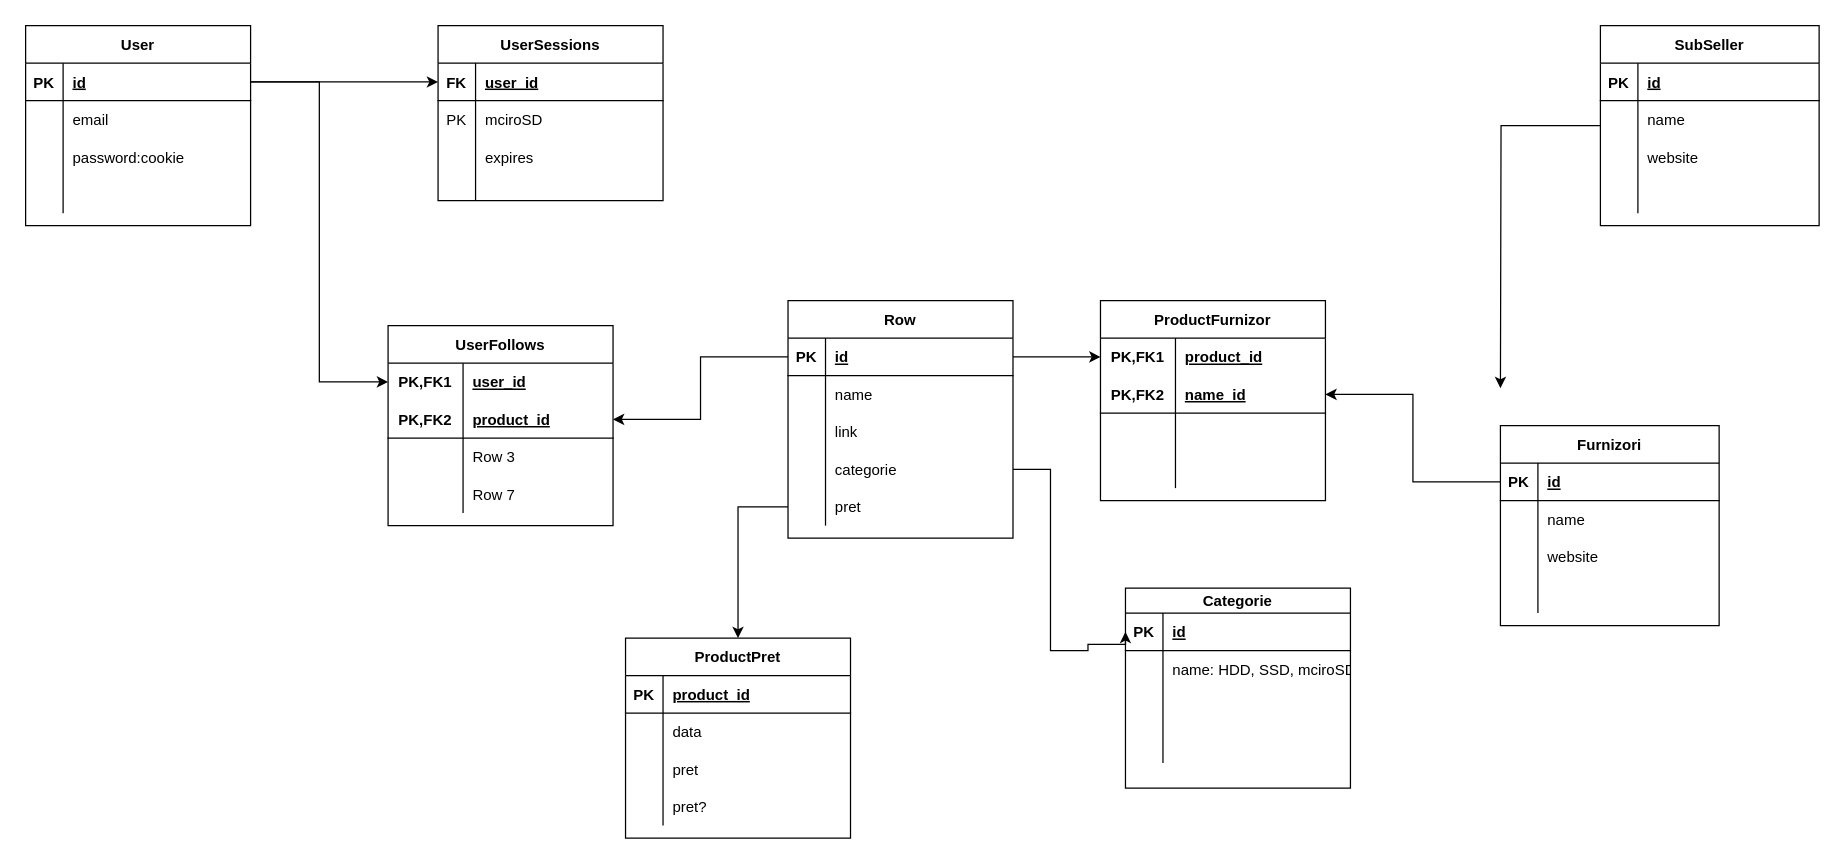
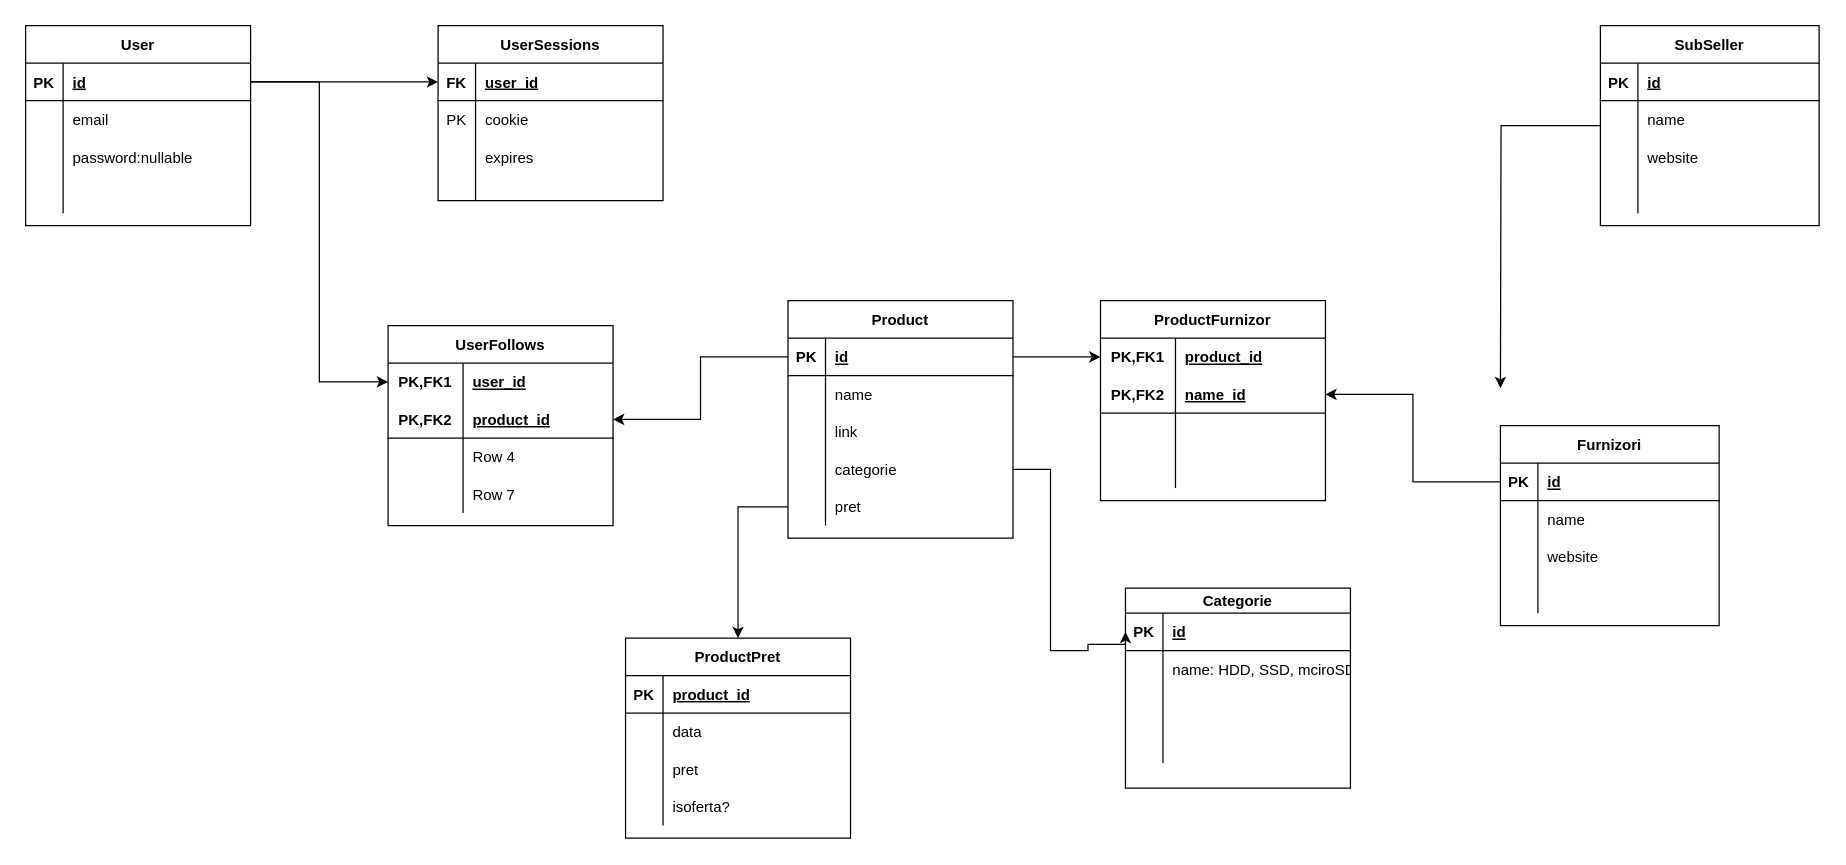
- <mxCell id="22" value="mciroSD" style="shape=partialRectangle;connectable=0;fillColor=none;top=0;left=0;bottom=0;right=0;align=left;spacingLeft=6;overflow=hidden;" parent="20" vertex="1"><mxGeometry x="30" width="150" height="30" as="geometry"><mxRectangle width="150" height="30" as="alternateBounds" /></mxGeometry></mxCell>
+ <mxCell id="22" value="cookie" style="shape=partialRectangle;connectable=0;fillColor=none;top=0;left=0;bottom=0;right=0;align=left;spacingLeft=6;overflow=hidden;" parent="20" vertex="1"><mxGeometry x="30" width="150" height="30" as="geometry"><mxRectangle width="150" height="30" as="alternateBounds" /></mxGeometry></mxCell>
- <mxCell id="11" value="password:cookie" style="shape=partialRectangle;connectable=0;fillColor=none;top=0;left=0;bottom=0;right=0;align=left;spacingLeft=6;overflow=hidden;" parent="9" vertex="1"><mxGeometry x="30" width="150" height="30" as="geometry"><mxRectangle width="150" height="30" as="alternateBounds" /></mxGeometry></mxCell>
+ <mxCell id="11" value="password:nullable" style="shape=partialRectangle;connectable=0;fillColor=none;top=0;left=0;bottom=0;right=0;align=left;spacingLeft=6;overflow=hidden;" parent="9" vertex="1"><mxGeometry x="30" width="150" height="30" as="geometry"><mxRectangle width="150" height="30" as="alternateBounds" /></mxGeometry></mxCell>
- <mxCell id="43" value="Row" style="shape=table;startSize=30;container=1;collapsible=1;childLayout=tableLayout;fixedRows=1;rowLines=0;fontStyle=1;align=center;resizeLast=1;" parent="1" vertex="1"><mxGeometry x="630" y="240" width="180" height="190" as="geometry" /></mxCell>
+ <mxCell id="43" value="Product" style="shape=table;startSize=30;container=1;collapsible=1;childLayout=tableLayout;fixedRows=1;rowLines=0;fontStyle=1;align=center;resizeLast=1;" parent="1" vertex="1"><mxGeometry x="630" y="240" width="180" height="190" as="geometry" /></mxCell>
- <mxCell id="39" value="Row 3" style="shape=partialRectangle;connectable=0;fillColor=none;top=0;left=0;bottom=0;right=0;align=left;spacingLeft=6;overflow=hidden;" parent="37" vertex="1"><mxGeometry x="60" width="120" height="30" as="geometry"><mxRectangle width="120" height="30" as="alternateBounds" /></mxGeometry></mxCell>
+ <mxCell id="39" value="Row 4" style="shape=partialRectangle;connectable=0;fillColor=none;top=0;left=0;bottom=0;right=0;align=left;spacingLeft=6;overflow=hidden;" parent="37" vertex="1"><mxGeometry x="60" width="120" height="30" as="geometry"><mxRectangle width="120" height="30" as="alternateBounds" /></mxGeometry></mxCell>
- <mxCell id="114" value="pret?" style="shape=partialRectangle;connectable=0;fillColor=none;top=0;left=0;bottom=0;right=0;align=left;spacingLeft=6;overflow=hidden;" parent="112" vertex="1"><mxGeometry x="30" width="150" height="30" as="geometry"><mxRectangle width="150" height="30" as="alternateBounds" /></mxGeometry></mxCell>
+ <mxCell id="114" value="isoferta?" style="shape=partialRectangle;connectable=0;fillColor=none;top=0;left=0;bottom=0;right=0;align=left;spacingLeft=6;overflow=hidden;" parent="112" vertex="1"><mxGeometry x="30" width="150" height="30" as="geometry"><mxRectangle width="150" height="30" as="alternateBounds" /></mxGeometry></mxCell>
